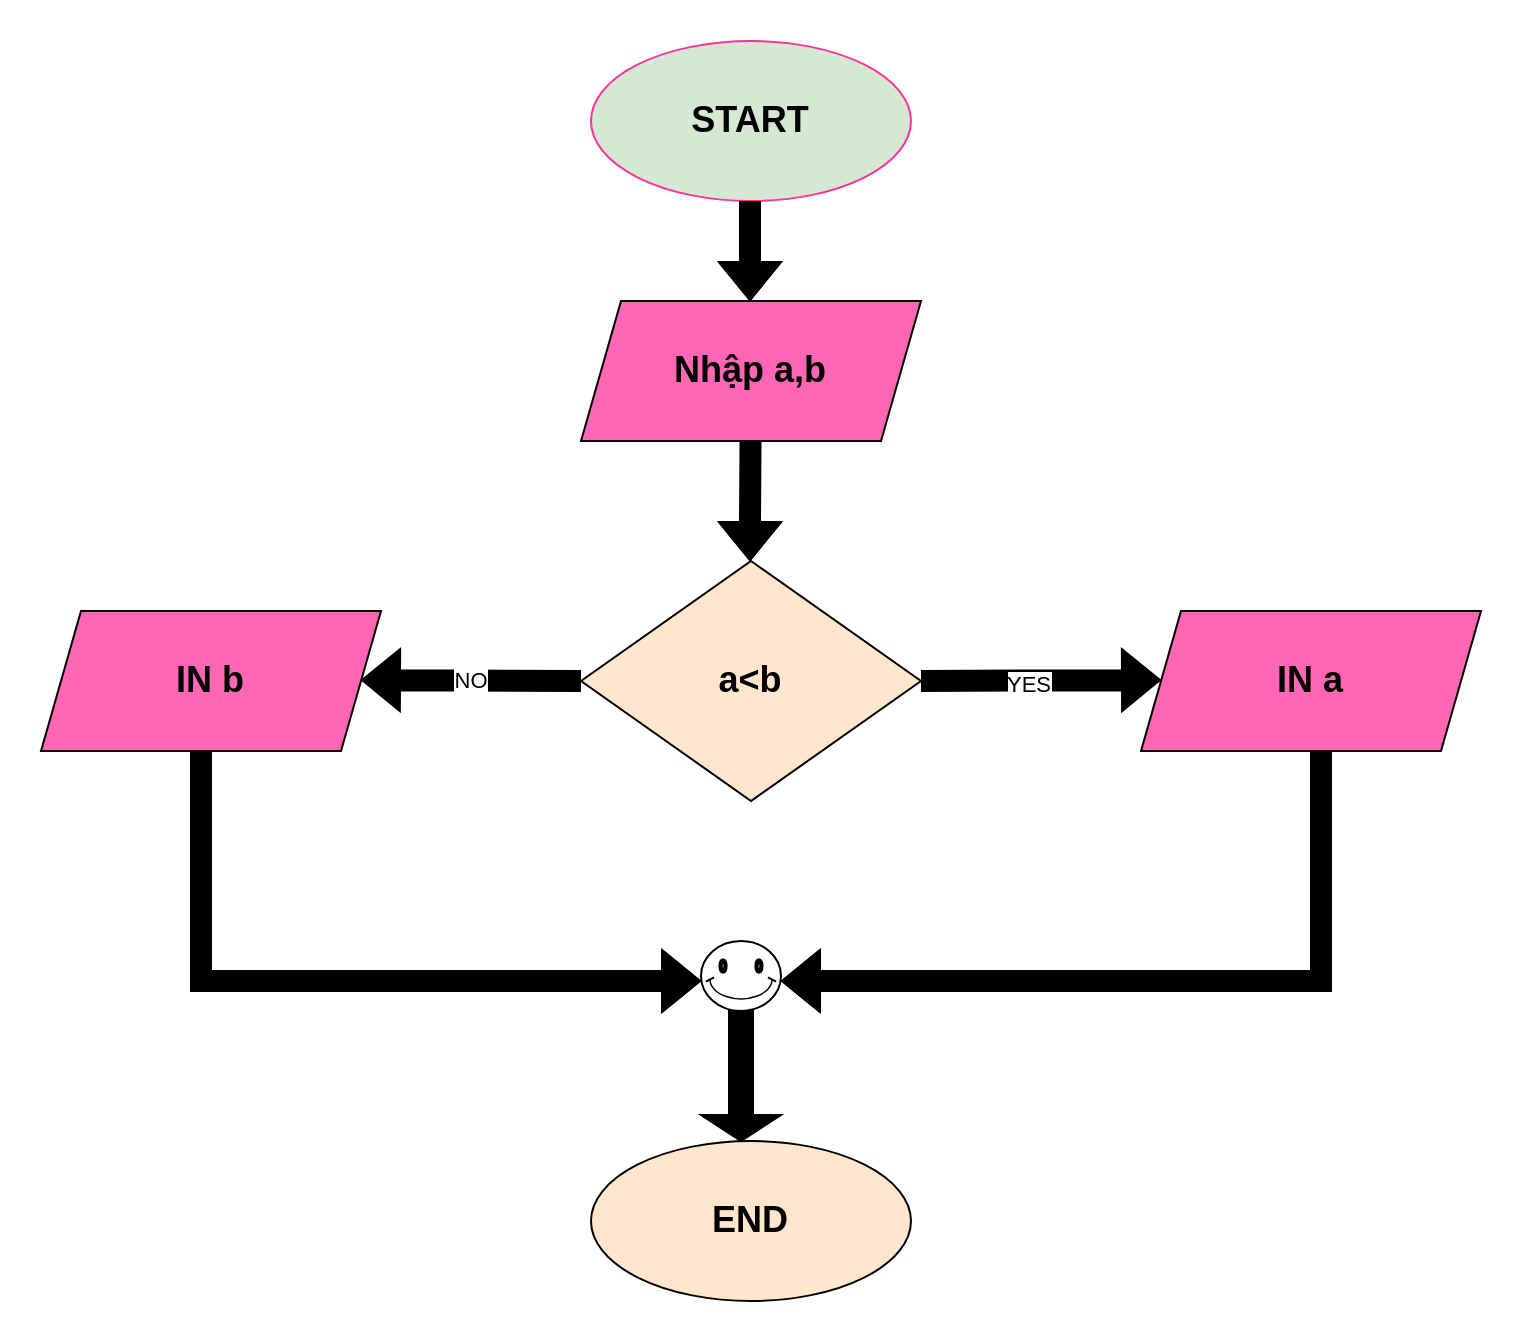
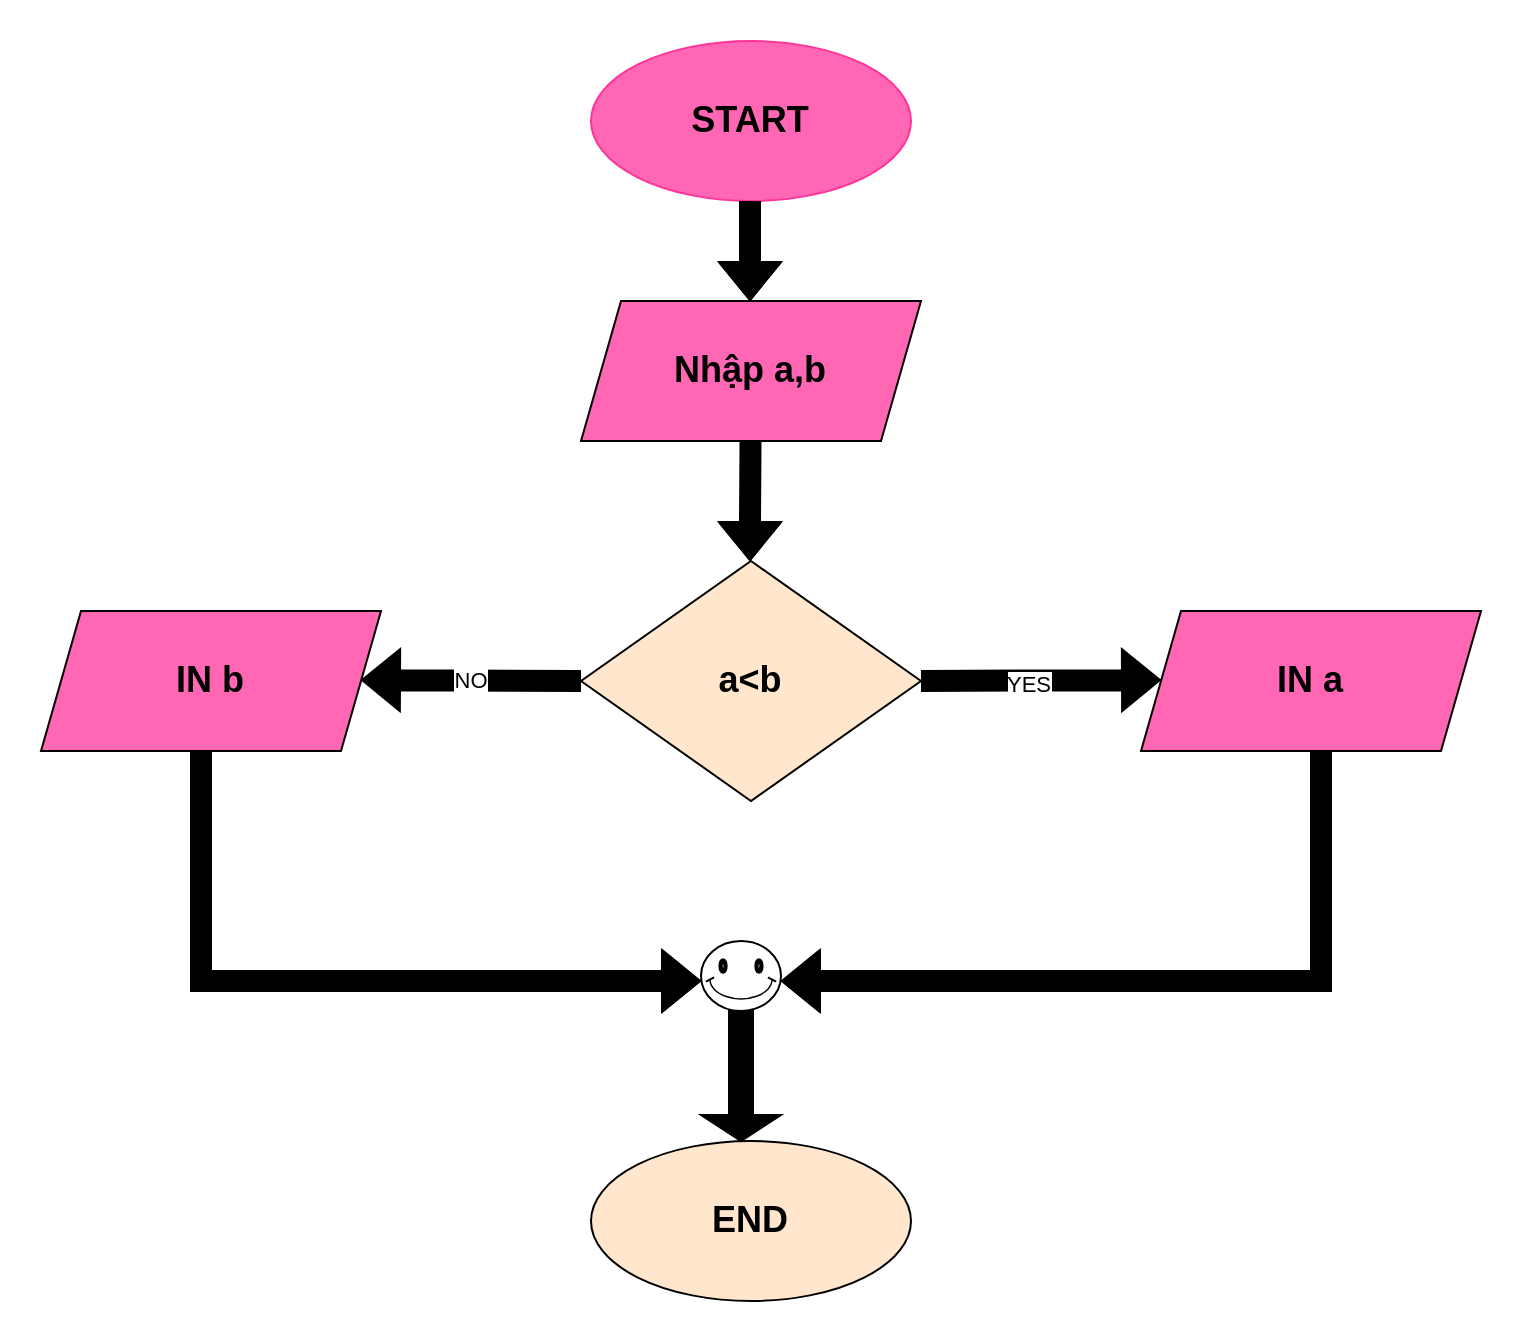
- <mxCell id="2" value="&lt;b&gt;&lt;font style=&quot;font-size: 18px;&quot;&gt;START&lt;/font&gt;&lt;/b&gt;" style="ellipse;whiteSpace=wrap;html=1;strokeColor=#FF3399;fillColor=#d5e8d4;" vertex="1" parent="1"><mxGeometry x="295" y="20" width="160" height="80" as="geometry" /></mxCell>
+ <mxCell id="2" value="&lt;b&gt;&lt;font style=&quot;font-size: 18px;&quot;&gt;START&lt;/font&gt;&lt;/b&gt;" style="ellipse;whiteSpace=wrap;html=1;strokeColor=#FF3399;fillColor=#FF66B3;" vertex="1" parent="1"><mxGeometry x="295" y="20" width="160" height="80" as="geometry" /></mxCell>
